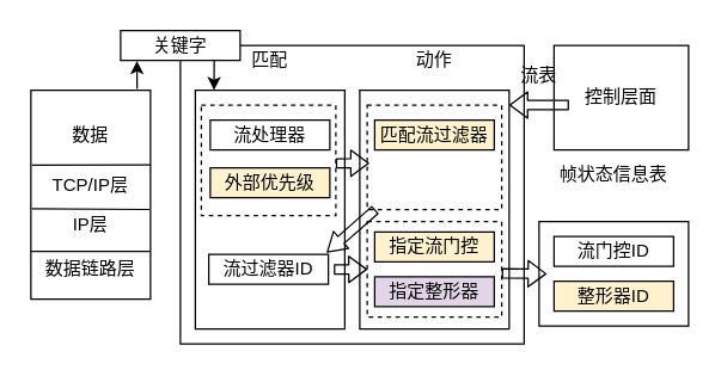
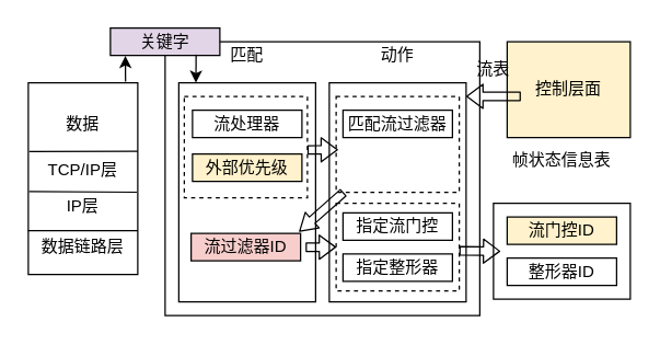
- <mxCell id="18" value="关键字" style="rounded=0;whiteSpace=wrap;html=1;" parent="1" vertex="1"><mxGeometry x="80" y="20" width="80" height="20" as="geometry" /></mxCell>
+ <mxCell id="18" value="关键字" style="rounded=0;whiteSpace=wrap;html=1;fillColor=#e1d5e7;" parent="1" vertex="1"><mxGeometry x="80" y="20" width="80" height="20" as="geometry" /></mxCell>
- <mxCell id="21" value="控制层面" style="rounded=0;whiteSpace=wrap;html=1;" parent="1" vertex="1"><mxGeometry x="370" y="30" width="90" height="70" as="geometry" /></mxCell>
+ <mxCell id="21" value="控制层面" style="rounded=0;whiteSpace=wrap;html=1;fillColor=#fff2cc;" parent="1" vertex="1"><mxGeometry x="370" y="30" width="90" height="70" as="geometry" /></mxCell>
- <mxCell id="26" value="匹配流过滤器" style="rounded=0;whiteSpace=wrap;html=1;fillColor=#fff2cc;" parent="1" vertex="1"><mxGeometry x="250" y="80" width="80" height="20" as="geometry" /></mxCell>
+ <mxCell id="26" value="匹配流过滤器" style="rounded=0;whiteSpace=wrap;html=1;" parent="1" vertex="1"><mxGeometry x="250" y="80" width="80" height="20" as="geometry" /></mxCell>
- <mxCell id="29" value="指定流门控" style="rounded=0;whiteSpace=wrap;html=1;fillColor=#fff2cc;" parent="1" vertex="1"><mxGeometry x="250" y="155" width="80" height="20" as="geometry" /></mxCell>
+ <mxCell id="29" value="指定流门控" style="rounded=0;whiteSpace=wrap;html=1;" parent="1" vertex="1"><mxGeometry x="250" y="155" width="80" height="20" as="geometry" /></mxCell>
- <mxCell id="32" value="流门控ID" style="rounded=0;whiteSpace=wrap;html=1;" parent="1" vertex="1"><mxGeometry x="370" y="158" width="80" height="20" as="geometry" /></mxCell>
+ <mxCell id="32" value="流门控ID" style="rounded=0;whiteSpace=wrap;html=1;fillColor=#fff2cc;" parent="1" vertex="1"><mxGeometry x="370" y="158" width="80" height="20" as="geometry" /></mxCell>
- <mxCell id="24" value="流过滤器ID" style="rounded=0;whiteSpace=wrap;html=1;" parent="1" vertex="1"><mxGeometry x="139" y="170" width="80" height="20" as="geometry" /></mxCell>
+ <mxCell id="24" value="流过滤器ID" style="rounded=0;whiteSpace=wrap;html=1;fillColor=#f8cecc;" parent="1" vertex="1"><mxGeometry x="139" y="170" width="80" height="20" as="geometry" /></mxCell>
- <mxCell id="28" value="指定整形器" style="rounded=0;whiteSpace=wrap;html=1;fillColor=#e1d5e7;" parent="1" vertex="1"><mxGeometry x="250" y="185" width="80" height="20" as="geometry" /></mxCell>
+ <mxCell id="28" value="指定整形器" style="rounded=0;whiteSpace=wrap;html=1;" parent="1" vertex="1"><mxGeometry x="250" y="185" width="80" height="20" as="geometry" /></mxCell>
- <mxCell id="33" value="整形器ID" style="rounded=0;whiteSpace=wrap;html=1;fillColor=#fff2cc;" parent="1" vertex="1"><mxGeometry x="370" y="188" width="80" height="20" as="geometry" /></mxCell>
+ <mxCell id="33" value="整形器ID" style="rounded=0;whiteSpace=wrap;html=1;" parent="1" vertex="1"><mxGeometry x="370" y="188" width="80" height="20" as="geometry" /></mxCell>
